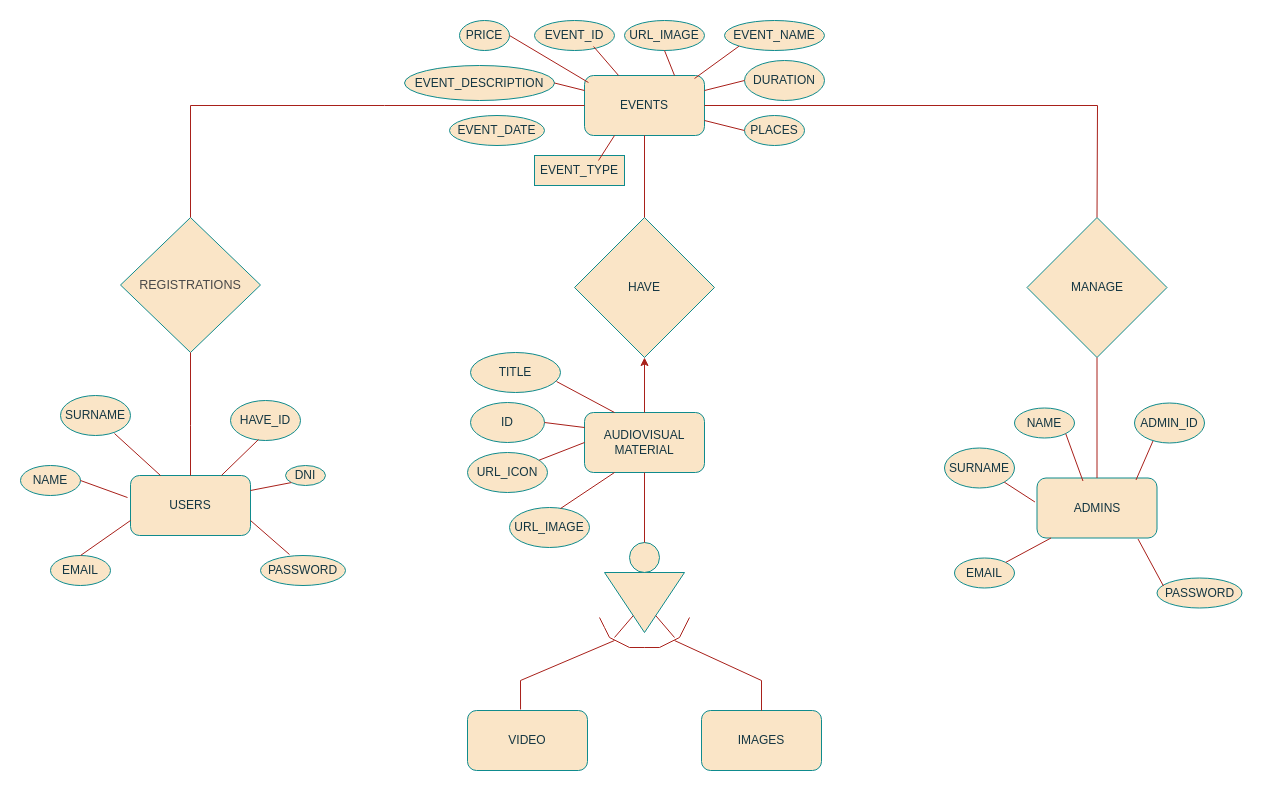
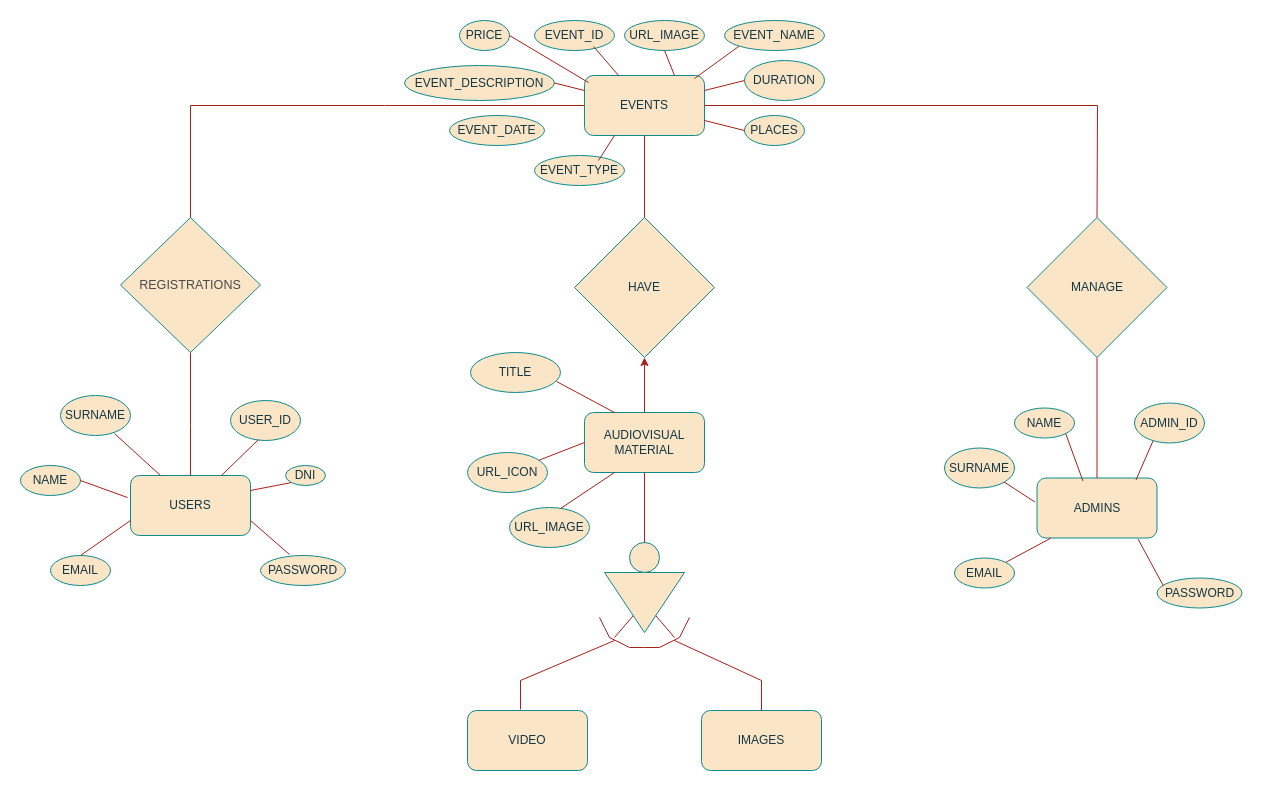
- <mxCell id="27" value="EVENT_TYPE" style="whiteSpace=wrap;html=1;strokeColor=#0F8B8D;fontColor=#143642;fillColor=#FAE5C7;rounded=0;" parent="1" vertex="1"><mxGeometry x="534" y="155" width="90" height="30" as="geometry" /></mxCell>
+ <mxCell id="27" value="EVENT_TYPE" style="ellipse;whiteSpace=wrap;html=1;strokeColor=#0F8B8D;fontColor=#143642;fillColor=#FAE5C7;" parent="1" vertex="1"><mxGeometry x="534" y="155" width="90" height="30" as="geometry" /></mxCell>
- <mxCell id="47" value="HAVE_ID" style="ellipse;whiteSpace=wrap;html=1;strokeColor=#0F8B8D;fontColor=#143642;fillColor=#FAE5C7;" parent="1" vertex="1"><mxGeometry x="230" y="400" width="70" height="40" as="geometry" /></mxCell>
+ <mxCell id="47" value="USER_ID" style="ellipse;whiteSpace=wrap;html=1;strokeColor=#0F8B8D;fontColor=#143642;fillColor=#FAE5C7;" parent="1" vertex="1"><mxGeometry x="230" y="400" width="70" height="40" as="geometry" /></mxCell>
- <mxCell id="23" value="ID" style="ellipse;whiteSpace=wrap;html=1;strokeColor=#0F8B8D;fontColor=#143642;fillColor=#FAE5C7;" parent="1" vertex="1"><mxGeometry x="470" y="402" width="74" height="40" as="geometry" /></mxCell>
- <mxCell id="58" value="" style="endArrow=none;html=1;rounded=0;strokeColor=#A8201A;fontColor=#143642;fillColor=#FAE5C7;entryX=1;entryY=0.5;entryDx=0;entryDy=0;exitX=0;exitY=0.25;exitDx=0;exitDy=0;" parent="1" source="4" target="23" edge="1"><mxGeometry width="50" height="50" relative="1" as="geometry"><mxPoint x="454" y="752" as="sourcePoint" /><mxPoint x="504" y="702" as="targetPoint" /></mxGeometry></mxCell>
